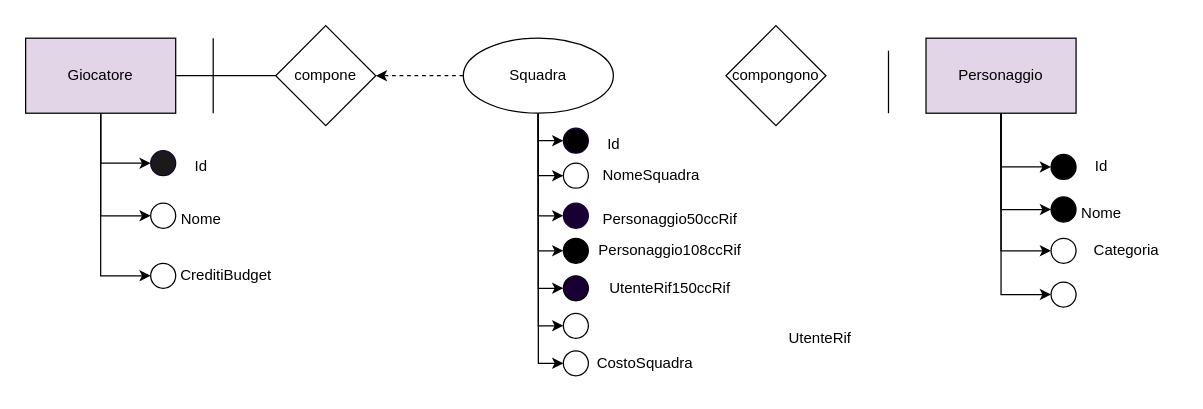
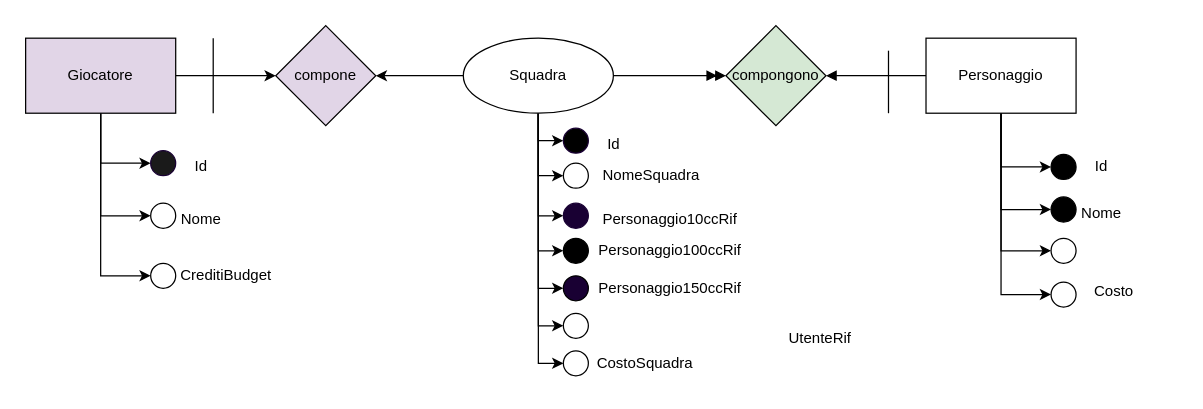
- <mxCell id="2" style="edgeStyle=orthogonalEdgeStyle;rounded=0;orthogonalLoop=1;jettySize=auto;html=1;entryX=0;entryY=0.5;entryDx=0;entryDy=0;endArrow=none;" edge="1" parent="1" source="6" target="23"><mxGeometry relative="1" as="geometry" /></mxCell>
+ <mxCell id="2" style="edgeStyle=orthogonalEdgeStyle;rounded=0;orthogonalLoop=1;jettySize=auto;html=1;entryX=0;entryY=0.5;entryDx=0;entryDy=0;" edge="1" parent="1" source="6" target="23"><mxGeometry relative="1" as="geometry" /></mxCell>
- <mxCell id="23" value="compone" style="rhombus;whiteSpace=wrap;html=1;" vertex="1" parent="1"><mxGeometry x="220" y="20" width="80" height="80" as="geometry" /></mxCell>
+ <mxCell id="23" value="compone" style="rhombus;whiteSpace=wrap;html=1;fillColor=#e1d5e7;" vertex="1" parent="1"><mxGeometry x="220" y="20" width="80" height="80" as="geometry" /></mxCell>
- <mxCell id="13" style="edgeStyle=orthogonalEdgeStyle;rounded=0;orthogonalLoop=1;jettySize=auto;html=1;entryX=1;entryY=0.5;entryDx=0;entryDy=0;dashed=1;" edge="1" parent="1" source="22" target="23"><mxGeometry relative="1" as="geometry" /></mxCell>
+ <mxCell id="13" style="edgeStyle=orthogonalEdgeStyle;rounded=0;orthogonalLoop=1;jettySize=auto;html=1;entryX=1;entryY=0.5;entryDx=0;entryDy=0;" edge="1" parent="1" source="22" target="23"><mxGeometry relative="1" as="geometry" /></mxCell>
+ <mxCell id="14" style="edgeStyle=orthogonalEdgeStyle;rounded=0;orthogonalLoop=1;jettySize=auto;html=1;entryX=0;entryY=0.5;entryDx=0;entryDy=0;endArrow=doubleBlock;endFill=1;" edge="1" parent="1" source="22" target="24"><mxGeometry relative="1" as="geometry" /></mxCell>
- <mxCell id="24" value="compongono" style="rhombus;whiteSpace=wrap;html=1;" vertex="1" parent="1"><mxGeometry x="580" y="20" width="80" height="80" as="geometry" /></mxCell>
+ <mxCell id="24" value="compongono" style="rhombus;whiteSpace=wrap;html=1;fillColor=#d5e8d4;" vertex="1" parent="1"><mxGeometry x="580" y="20" width="80" height="80" as="geometry" /></mxCell>
+ <mxCell id="7" style="edgeStyle=orthogonalEdgeStyle;rounded=0;orthogonalLoop=1;jettySize=auto;html=1;entryX=1;entryY=0.5;entryDx=0;entryDy=0;endArrow=block;endFill=1;" edge="1" parent="1" source="12" target="24"><mxGeometry relative="1" as="geometry" /></mxCell>
- <mxCell id="12" value="Personaggio" style="rounded=0;whiteSpace=wrap;html=1;fillColor=#e1d5e7;" vertex="1" parent="1"><mxGeometry x="740" y="30" width="120" height="60" as="geometry" /></mxCell>
+ <mxCell id="12" value="Personaggio" style="rounded=0;whiteSpace=wrap;html=1;" vertex="1" parent="1"><mxGeometry x="740" y="30" width="120" height="60" as="geometry" /></mxCell>
- <mxCell id="38" value="Personaggio50ccRif" style="text;html=1;align=center;verticalAlign=middle;resizable=0;points=[];autosize=1;strokeColor=none;fillColor=none;" vertex="1" parent="1"><mxGeometry x="470" y="160" width="130" height="30" as="geometry" /></mxCell>
+ <mxCell id="38" value="Personaggio10ccRif" style="text;html=1;align=center;verticalAlign=middle;resizable=0;points=[];autosize=1;strokeColor=none;fillColor=none;" vertex="1" parent="1"><mxGeometry x="470" y="160" width="130" height="30" as="geometry" /></mxCell>
- <mxCell id="40" value="Personaggio108ccRif" style="text;html=1;align=center;verticalAlign=middle;resizable=0;points=[];autosize=1;strokeColor=none;fillColor=none;" vertex="1" parent="1"><mxGeometry x="465" y="185" width="140" height="30" as="geometry" /></mxCell>
+ <mxCell id="40" value="Personaggio100ccRif" style="text;html=1;align=center;verticalAlign=middle;resizable=0;points=[];autosize=1;strokeColor=none;fillColor=none;" vertex="1" parent="1"><mxGeometry x="465" y="185" width="140" height="30" as="geometry" /></mxCell>
- <mxCell id="50" value="Categoria" style="text;html=1;align=center;verticalAlign=middle;resizable=0;points=[];autosize=1;strokeColor=none;fillColor=none;" vertex="1" parent="1"><mxGeometry x="860" y="185" width="80" height="30" as="geometry" /></mxCell>
- <mxCell id="42" value="UtenteRif150ccRif" style="text;html=1;align=center;verticalAlign=middle;resizable=0;points=[];autosize=1;strokeColor=none;fillColor=none;" vertex="1" parent="1"><mxGeometry x="465" y="215" width="140" height="30" as="geometry" /></mxCell>
+ <mxCell id="42" value="Personaggio150ccRif" style="text;html=1;align=center;verticalAlign=middle;resizable=0;points=[];autosize=1;strokeColor=none;fillColor=none;" vertex="1" parent="1"><mxGeometry x="465" y="215" width="140" height="30" as="geometry" /></mxCell>
+ <mxCell id="52" value="Costo" style="text;html=1;align=center;verticalAlign=middle;resizable=0;points=[];autosize=1;strokeColor=none;fillColor=none;" vertex="1" parent="1"><mxGeometry x="865" y="218" width="50" height="30" as="geometry" /></mxCell>
